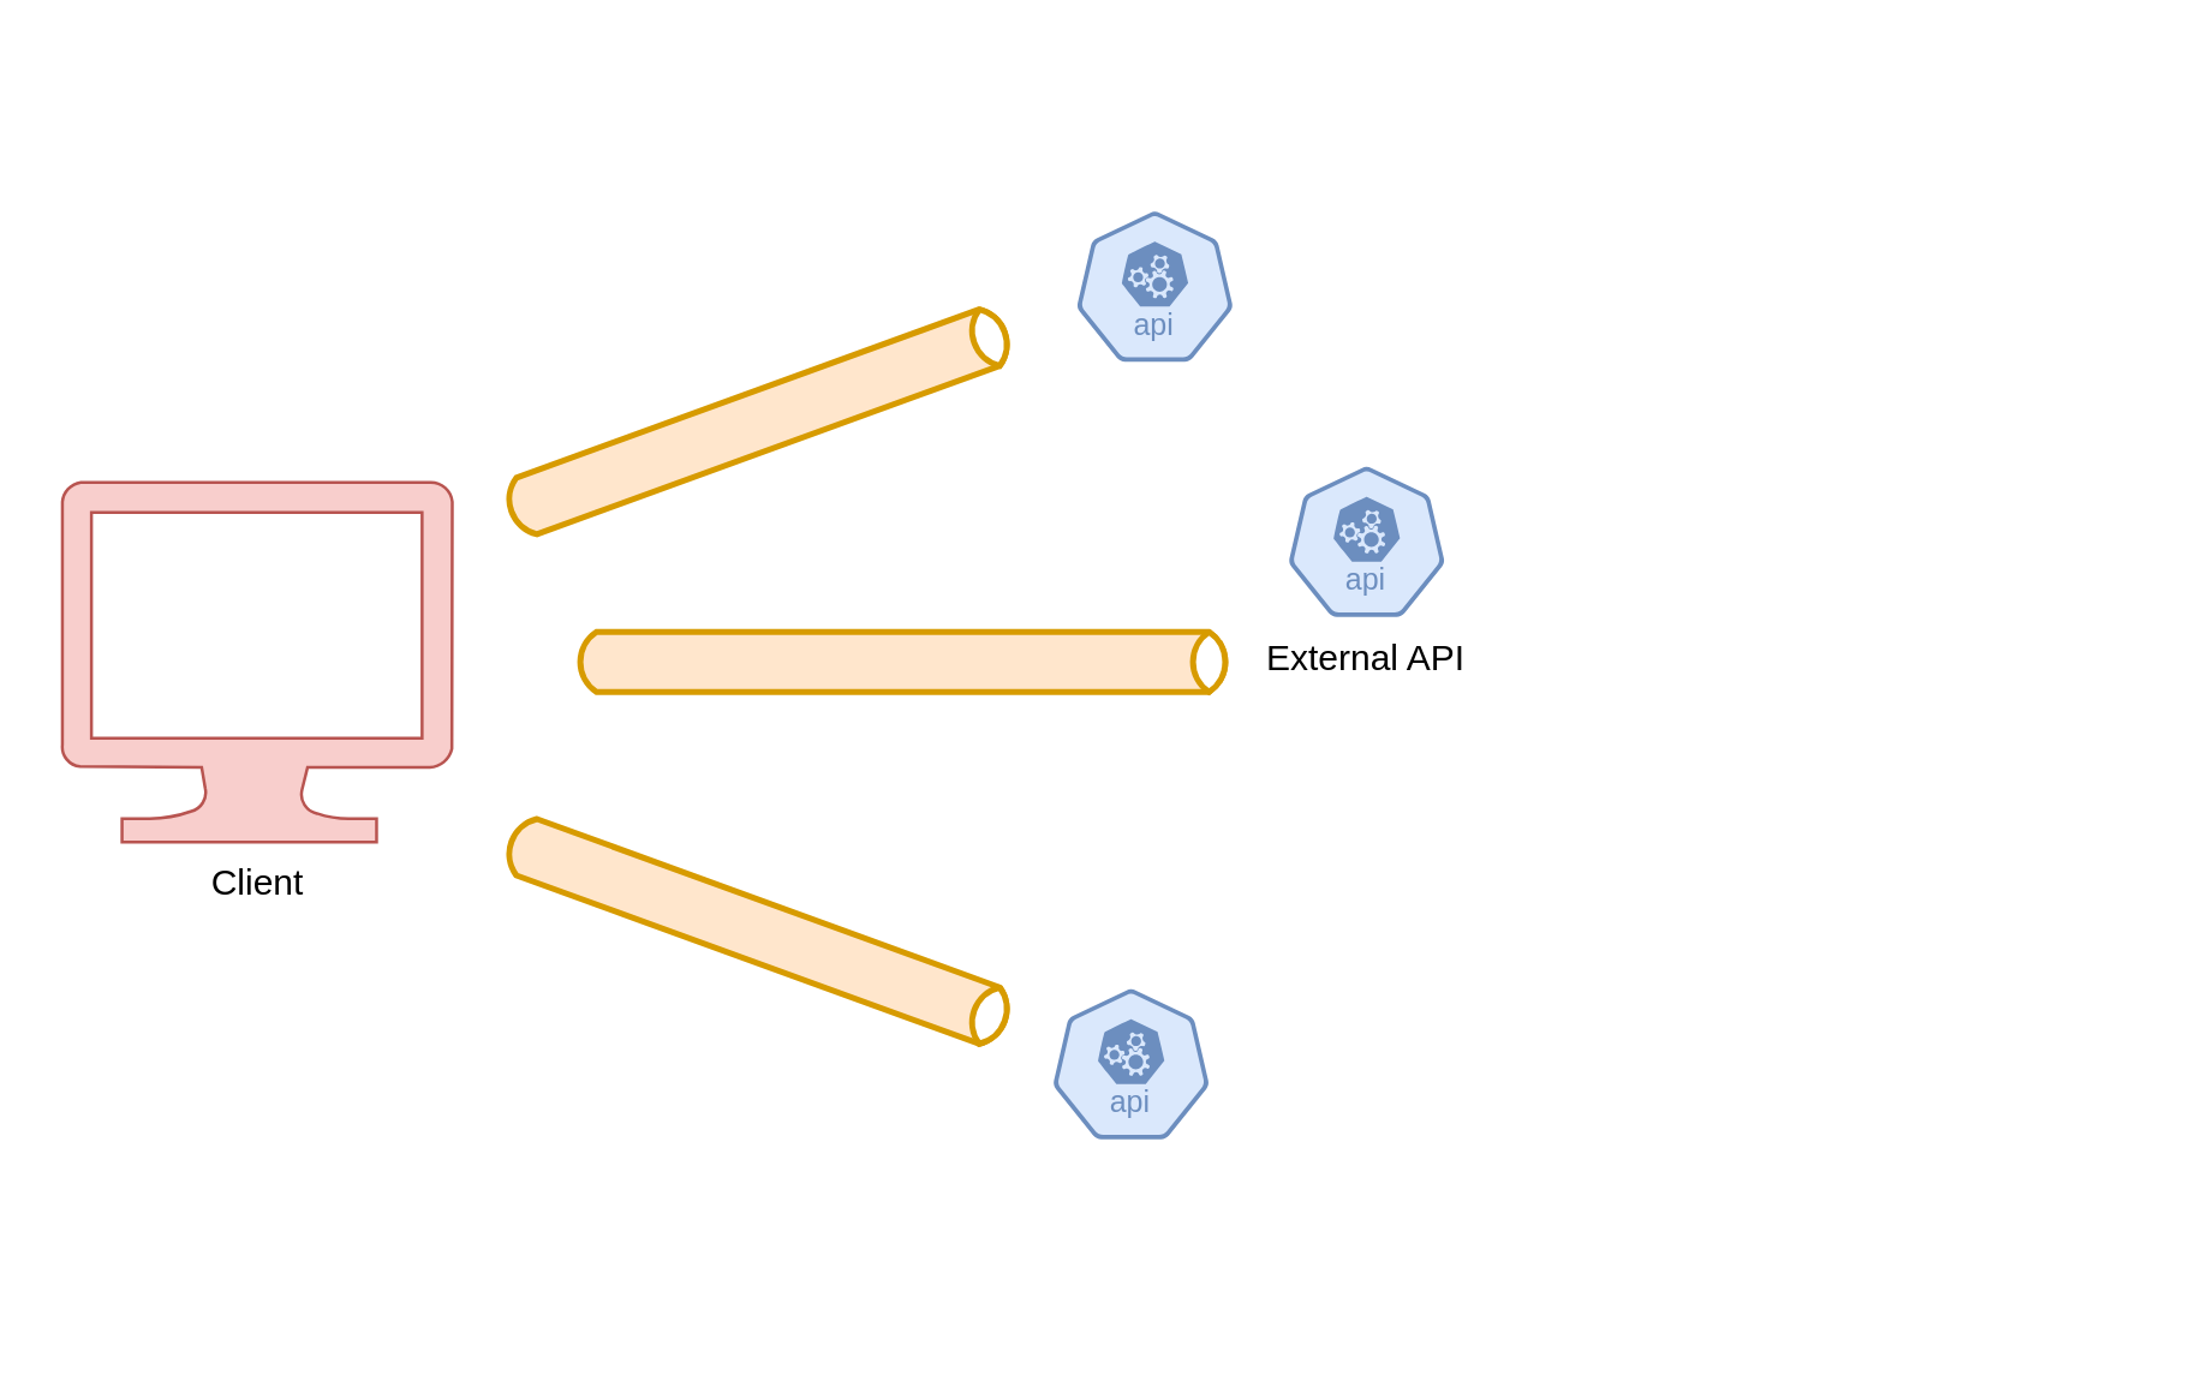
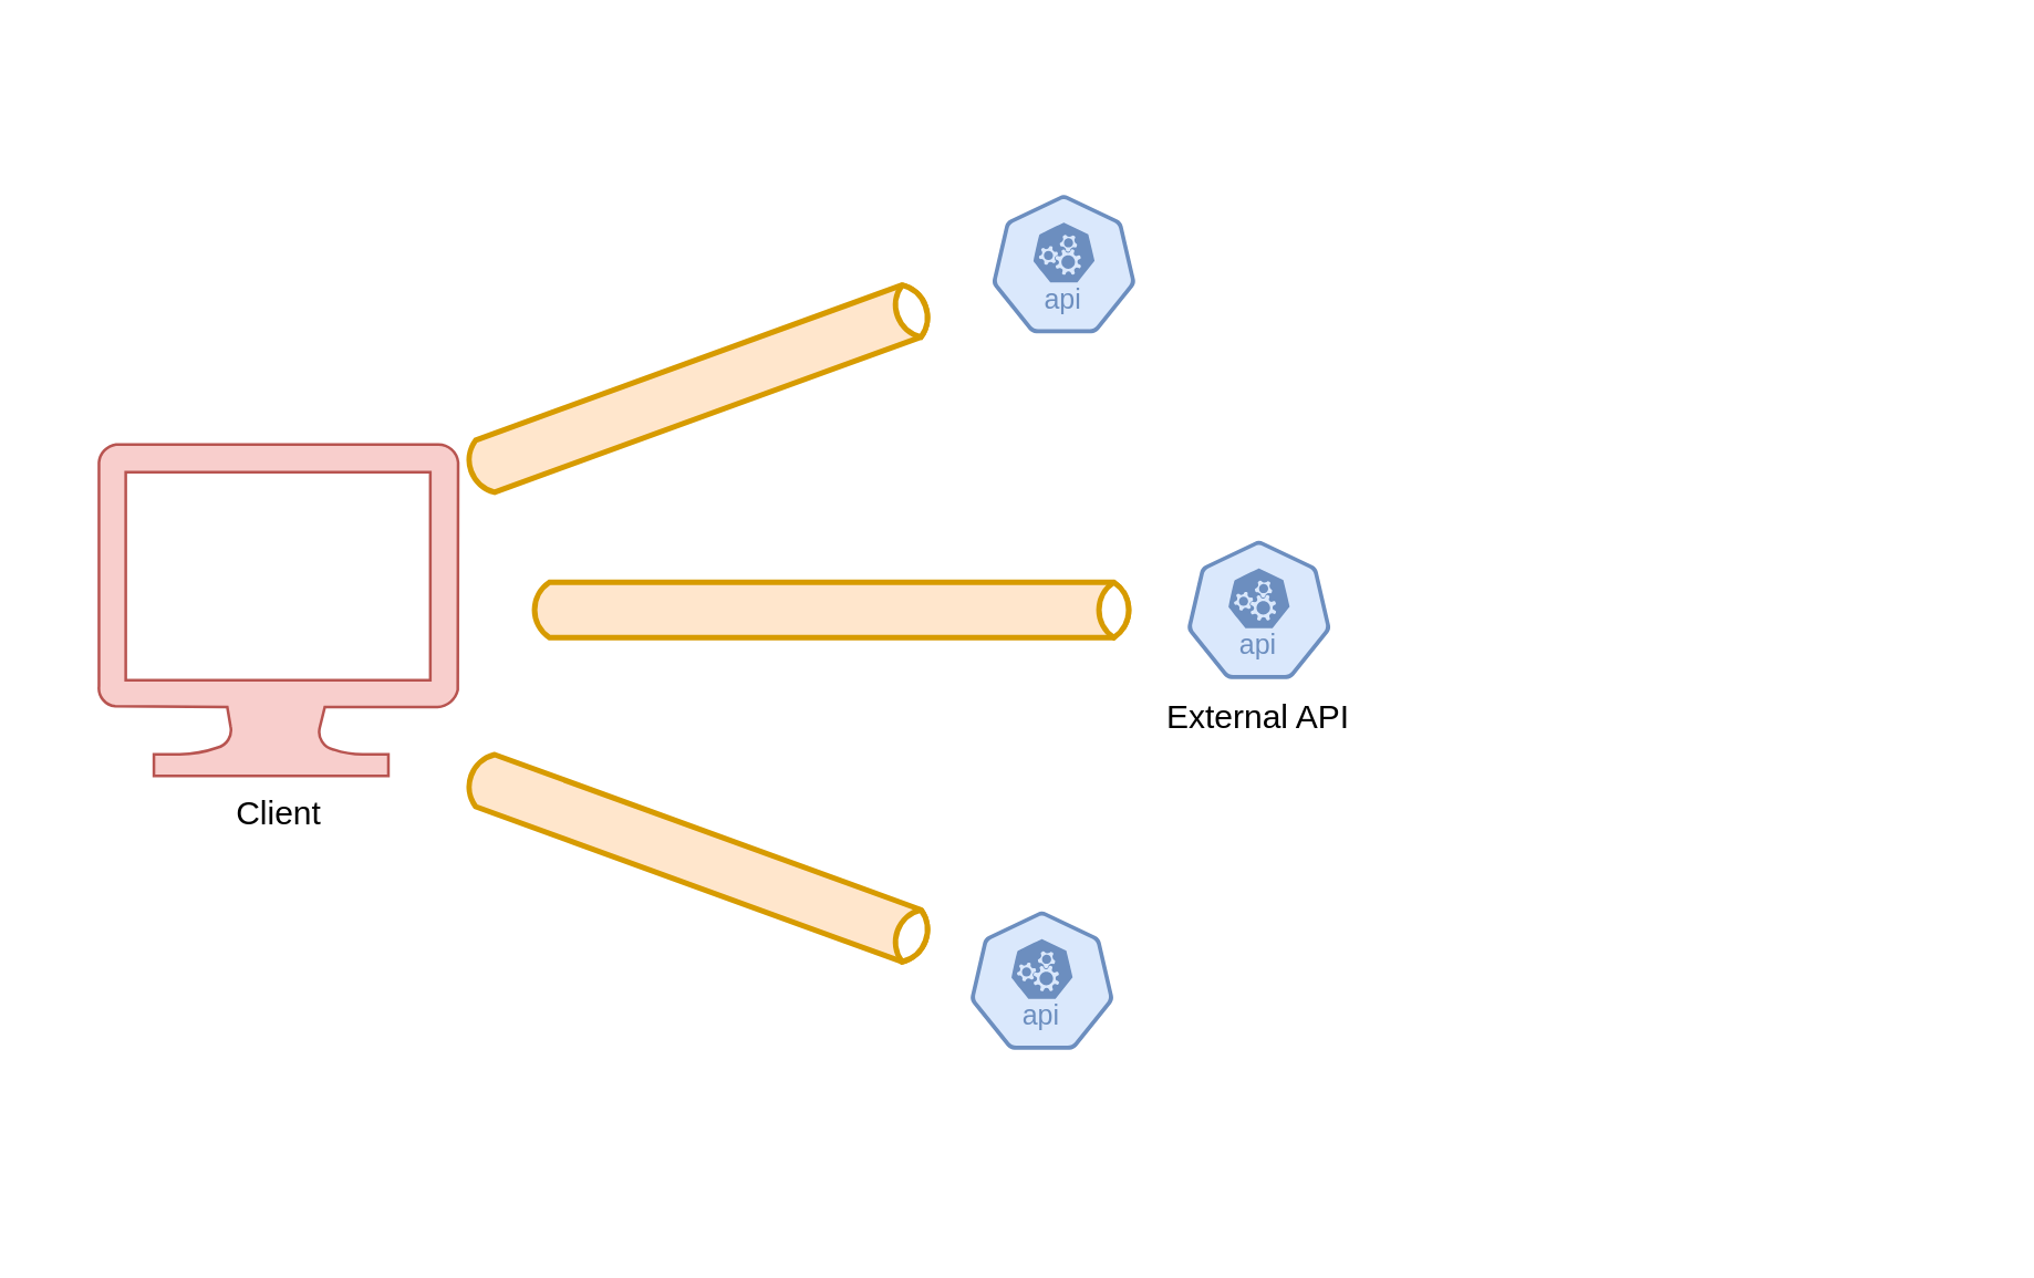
- <mxCell id="6" value="External API" style="aspect=fixed;sketch=0;html=1;dashed=0;whitespace=wrap;verticalLabelPosition=bottom;verticalAlign=top;fillColor=#dae8fc;strokeColor=#6c8ebf;points=[[0.005,0.63,0],[0.1,0.2,0],[0.9,0.2,0],[0.5,0,0],[0.995,0.63,0],[0.72,0.99,0],[0.5,1,0],[0.28,0.99,0]];shape=mxgraph.kubernetes.icon2;kubernetesLabel=1;prIcon=api" vertex="1" parent="2"><mxGeometry x="408.44" y="135" width="52.08" height="50" as="geometry" /></mxCell>
+ <mxCell id="6" value="External API" style="aspect=fixed;sketch=0;html=1;dashed=0;whitespace=wrap;verticalLabelPosition=bottom;verticalAlign=top;fillColor=#dae8fc;strokeColor=#6c8ebf;points=[[0.005,0.63,0],[0.1,0.2,0],[0.9,0.2,0],[0.5,0,0],[0.995,0.63,0],[0.72,0.99,0],[0.5,1,0],[0.28,0.99,0]];shape=mxgraph.kubernetes.icon2;kubernetesLabel=1;prIcon=api" vertex="1" parent="2"><mxGeometry x="408.44" y="175" width="52.08" height="50" as="geometry" /></mxCell>
- <mxCell id="3" value="Client" style="verticalLabelPosition=bottom;html=1;verticalAlign=top;align=center;strokeColor=#b85450;fillColor=#f8cecc;shape=mxgraph.azure.computer;pointerEvents=1;" vertex="1" parent="2"><mxGeometry y="140" width="130" height="120" as="geometry" /></mxCell>
+ <mxCell id="3" value="Client" style="verticalLabelPosition=bottom;html=1;verticalAlign=top;align=center;strokeColor=#b85450;fillColor=#f8cecc;shape=mxgraph.azure.computer;pointerEvents=1;" vertex="1" parent="2"><mxGeometry x="15" y="140" width="130" height="120" as="geometry" /></mxCell>
